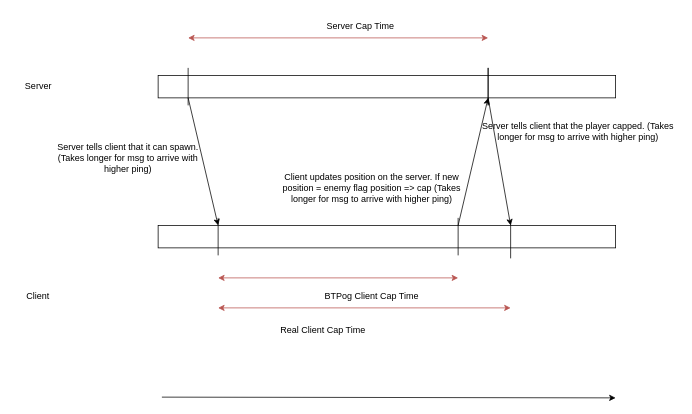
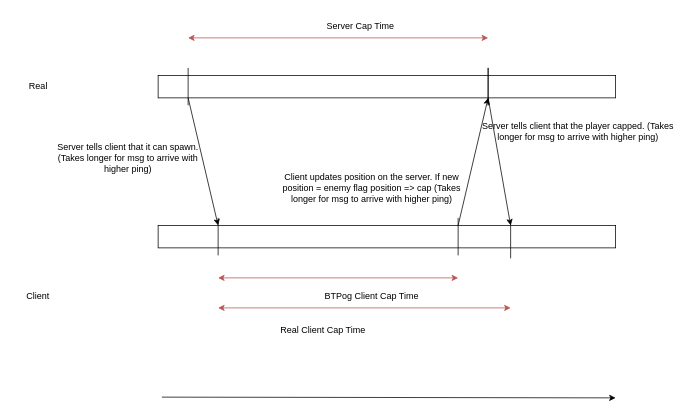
- <mxCell id="4" value="Server" style="text;html=1;align=center;verticalAlign=middle;resizable=0;points=[];autosize=1;strokeColor=none;fillColor=none;" vertex="1" parent="1"><mxGeometry x="20" y="100" width="60" height="30" as="geometry" /></mxCell>
+ <mxCell id="4" value="Real" style="text;html=1;align=center;verticalAlign=middle;resizable=0;points=[];autosize=1;strokeColor=none;fillColor=none;" vertex="1" parent="1"><mxGeometry x="20" y="100" width="60" height="30" as="geometry" /></mxCell>
